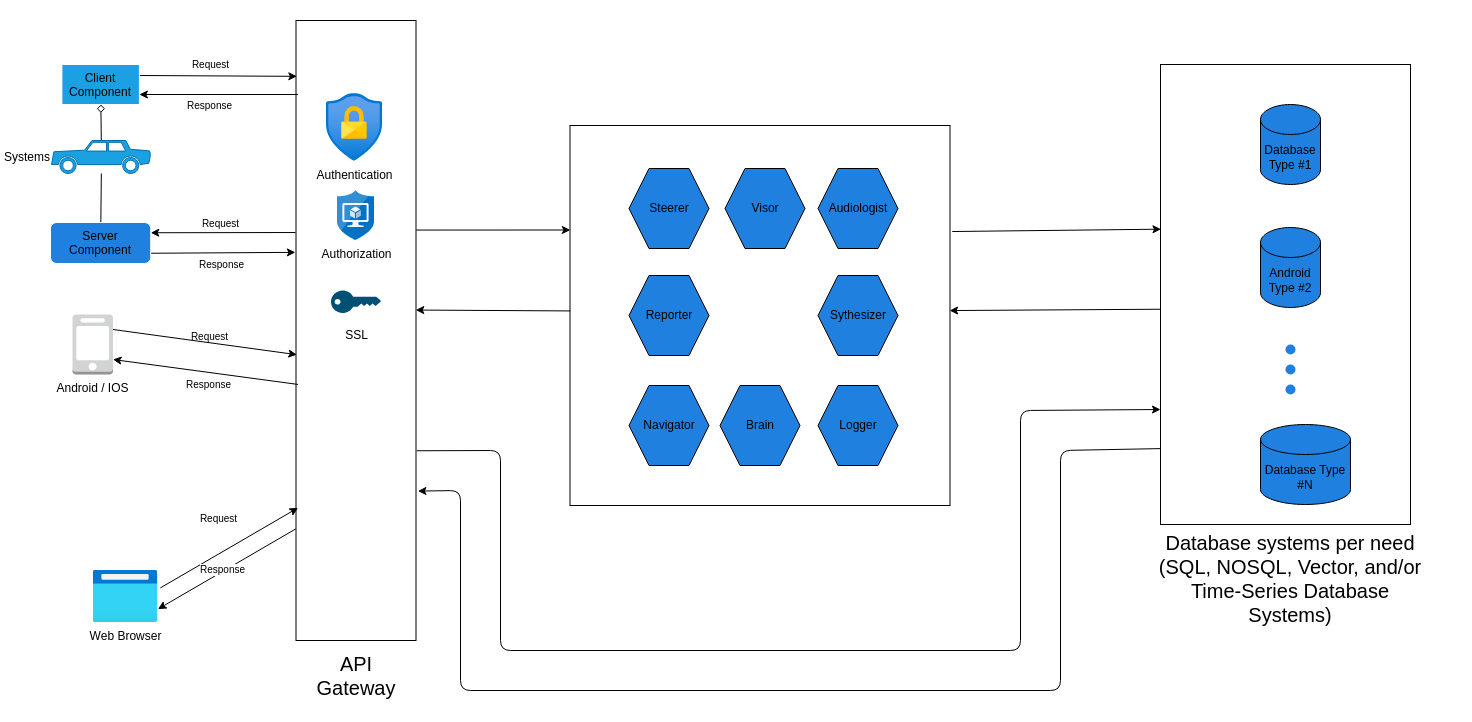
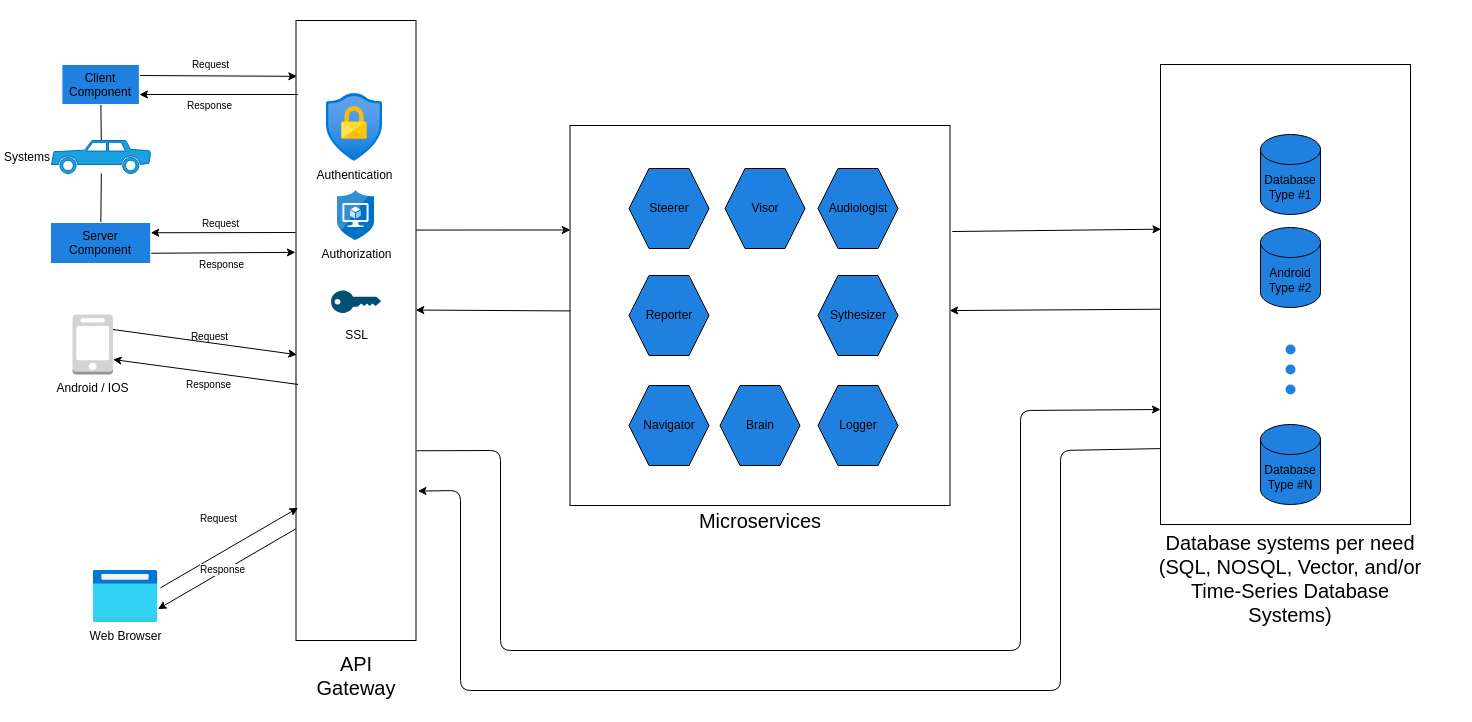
- <mxCell id="24" value="Client Component" style="whiteSpace=wrap;html=1;verticalAlign=top;fillColor=#1ba1e2;strokeColor=#FFFFFF;fontColor=default;fillStyle=solid;labelBackgroundColor=none;labelBorderColor=none;" parent="1" vertex="1"><mxGeometry x="31.38" y="64" width="77.5" height="40" as="geometry" /></mxCell>
+ <mxCell id="24" value="Client Component" style="whiteSpace=wrap;html=1;verticalAlign=top;fillColor=#1f80e0;strokeColor=#FFFFFF;fontColor=default;fillStyle=solid;labelBackgroundColor=none;labelBorderColor=none;" parent="1" vertex="1"><mxGeometry x="31.38" y="64" width="77.5" height="40" as="geometry" /></mxCell>
- <mxCell id="9" value="" style="edgeStyle=none;html=1;fontSize=10;fontColor=#FFFFFF;endArrow=diamond;endFill=0;" parent="1" source="56" target="24" edge="1"><mxGeometry relative="1" as="geometry"><Array as="points" /></mxGeometry></mxCell>
+ <mxCell id="9" value="" style="edgeStyle=none;html=1;fontSize=10;fontColor=#FFFFFF;endArrow=none;endFill=0;" parent="1" source="56" target="24" edge="1"><mxGeometry relative="1" as="geometry"><Array as="points" /></mxGeometry></mxCell>
- <mxCell id="42" value="Database Type #1" style="shape=cylinder3;whiteSpace=wrap;html=1;boundedLbl=1;backgroundOutline=1;size=15;fillColor=#1f80e0;" parent="40" vertex="1"><mxGeometry x="140" y="40" width="60" height="80" as="geometry" /></mxCell>
+ <mxCell id="42" value="Database Type #1" style="shape=cylinder3;whiteSpace=wrap;html=1;boundedLbl=1;backgroundOutline=1;size=15;fillColor=#1f80e0;" parent="40" vertex="1"><mxGeometry x="140" y="70" width="60" height="80" as="geometry" /></mxCell>
- <mxCell id="25" value="Server Component" style="whiteSpace=wrap;html=1;verticalAlign=top;fillColor=#1f80e0;strokeColor=#FFFFFF;fontColor=default;fillStyle=solid;labelBackgroundColor=none;rounded=1;" parent="1" vertex="1"><mxGeometry x="20" y="222" width="100.25" height="41" as="geometry" /></mxCell>
+ <mxCell id="25" value="Server Component" style="whiteSpace=wrap;html=1;verticalAlign=top;fillColor=#1f80e0;strokeColor=#FFFFFF;fontColor=default;fillStyle=solid;labelBackgroundColor=none;" parent="1" vertex="1"><mxGeometry x="20" y="222" width="100.25" height="41" as="geometry" /></mxCell>
- <mxCell id="44" value="Database Type #N" style="shape=cylinder3;whiteSpace=wrap;html=1;boundedLbl=1;backgroundOutline=1;size=15;fillColor=#1f80e0;" parent="40" vertex="1"><mxGeometry x="140" y="360" width="90" height="80" as="geometry" /></mxCell>
+ <mxCell id="44" value="Database Type #N" style="shape=cylinder3;whiteSpace=wrap;html=1;boundedLbl=1;backgroundOutline=1;size=15;fillColor=#1f80e0;" parent="40" vertex="1"><mxGeometry x="140" y="360" width="60" height="80" as="geometry" /></mxCell>
+ <mxCell id="36" value="&lt;font style=&quot;font-size: 20px;&quot;&gt;Microservices&lt;/font&gt;" style="text;html=1;strokeColor=none;fillColor=none;align=center;verticalAlign=middle;whiteSpace=wrap;rounded=0;fontColor=default;" parent="26" vertex="1"><mxGeometry x="115" y="380" width="150" height="30" as="geometry" /></mxCell>
